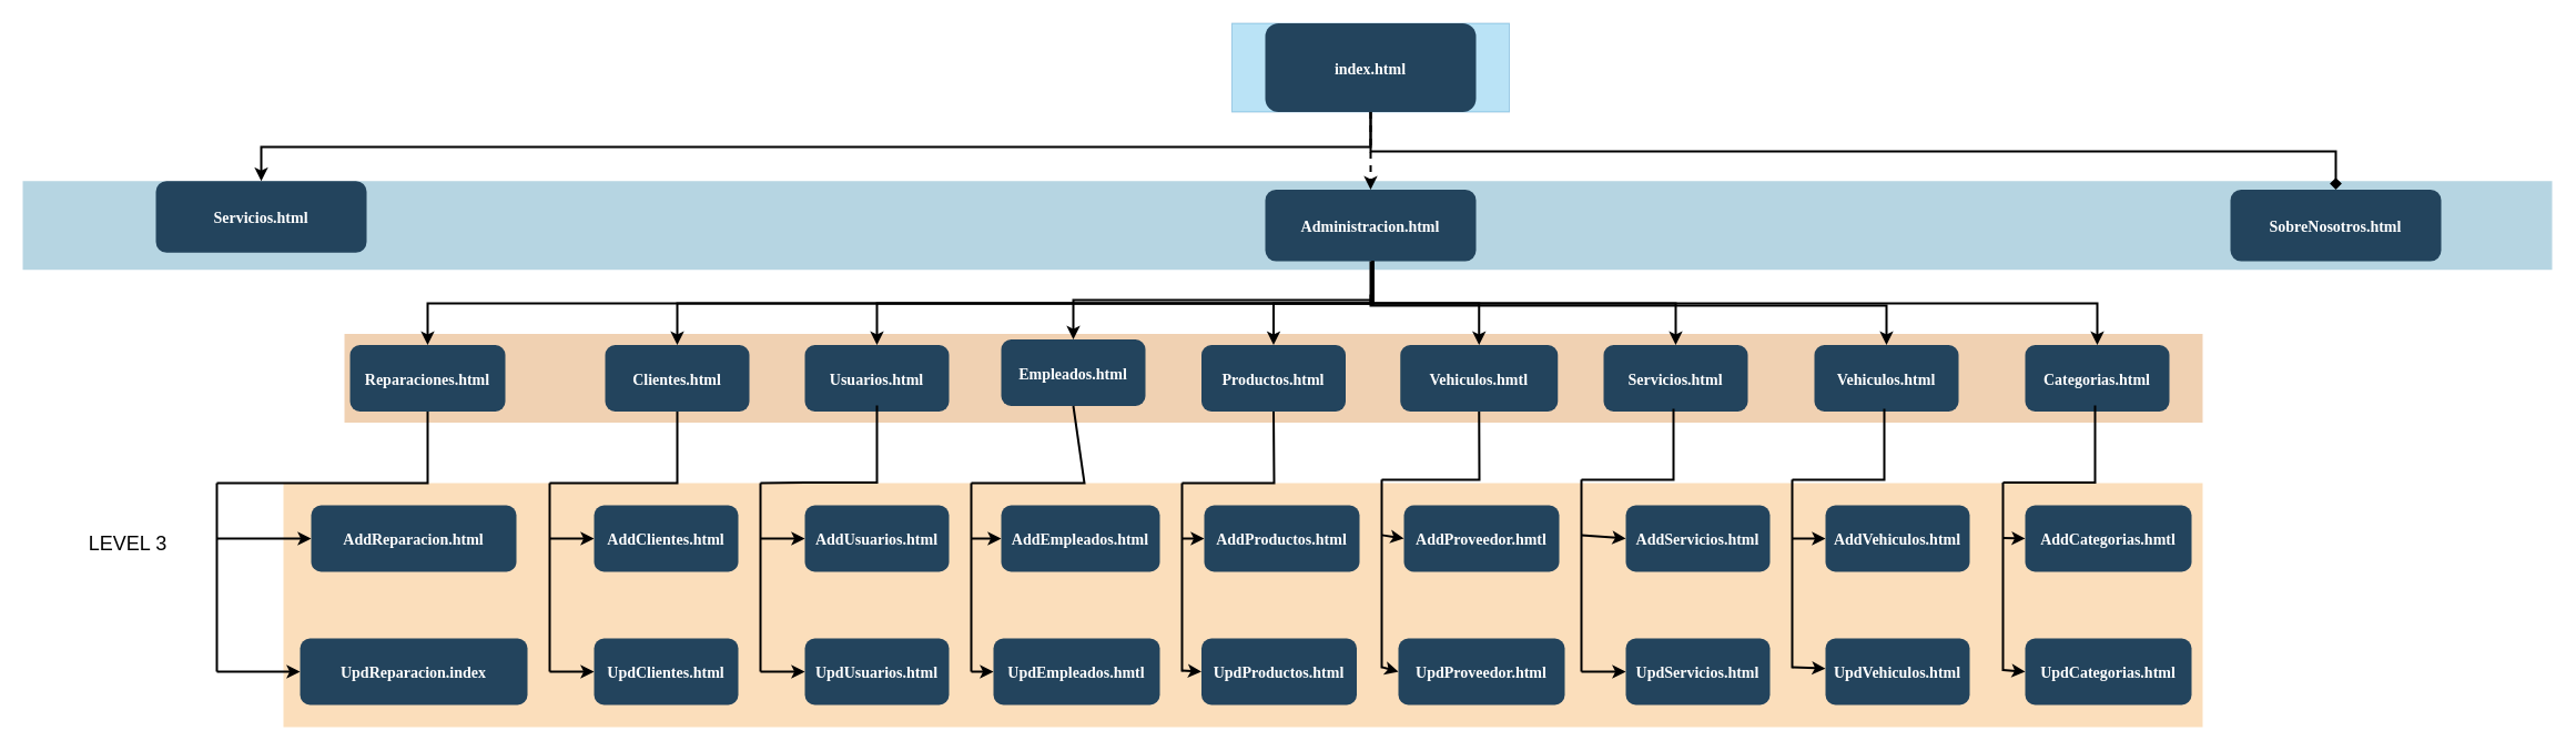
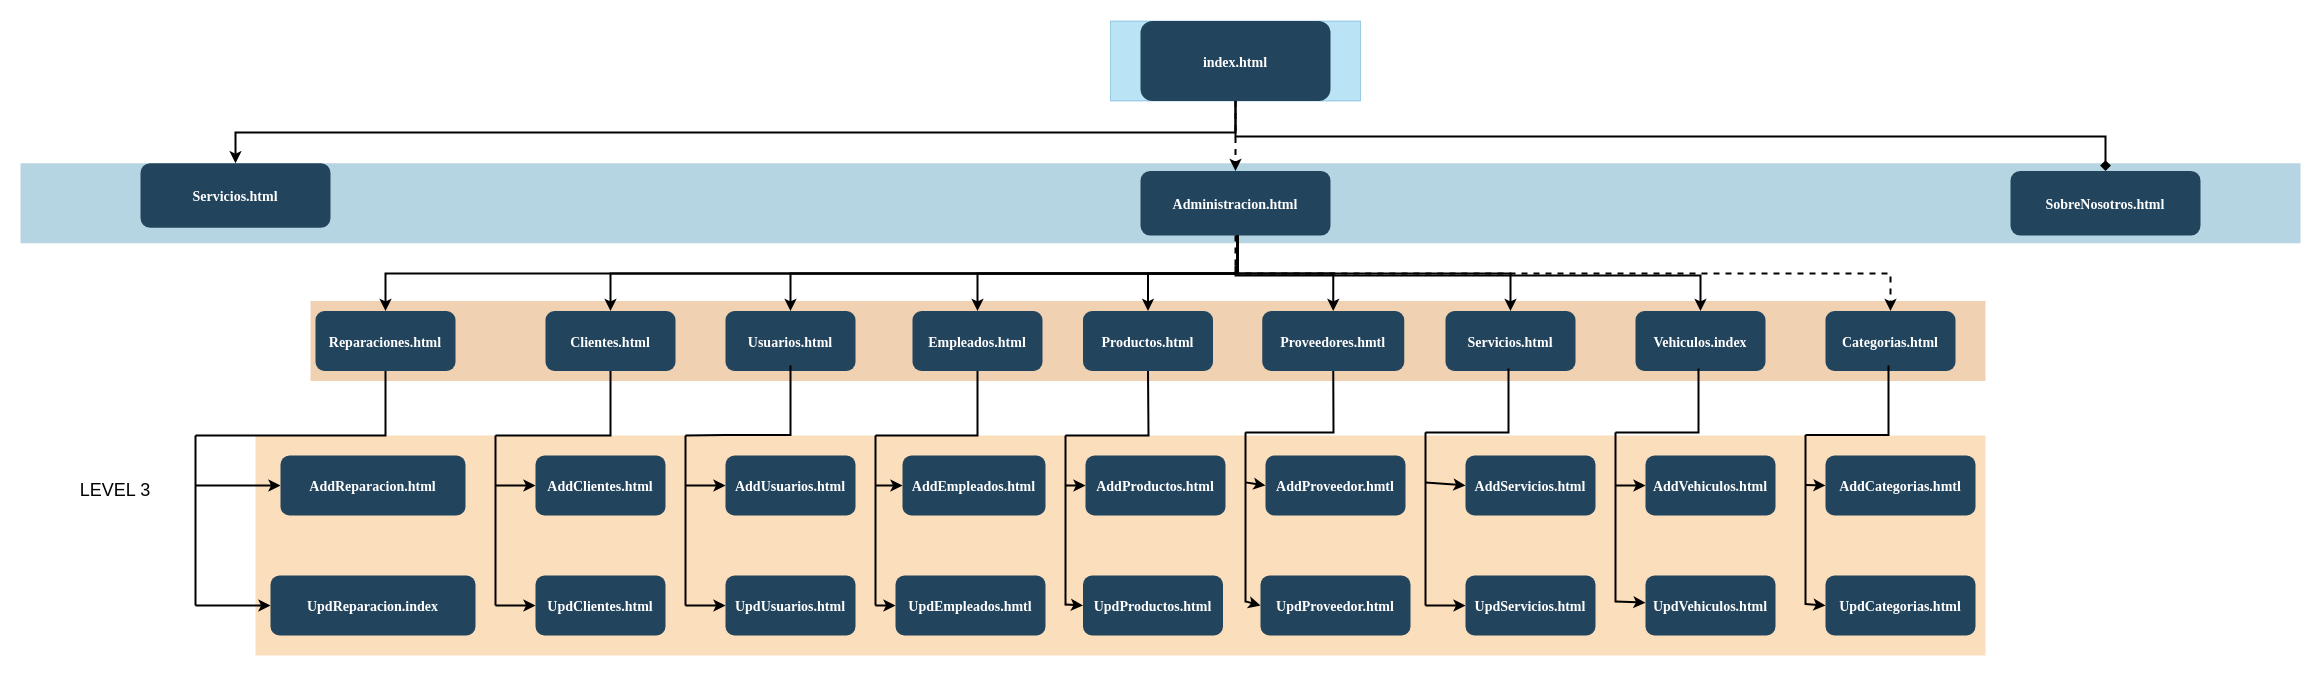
- <mxCell id="36" value="" style="edgeStyle=elbowEdgeStyle;elbow=vertical;strokeWidth=2;rounded=0;exitX=0.5;exitY=1;exitDx=0;exitDy=0;entryX=0.5;entryY=0;entryDx=0;entryDy=0;" edge="1" parent="1" source="9" target="21"><mxGeometry x="-23" y="135.5" width="100" height="100" as="geometry"><mxPoint x="1237" y="235" as="sourcePoint" /><mxPoint x="1487.5" y="455" as="targetPoint" /></mxGeometry></mxCell>
+ <mxCell id="36" value="" style="edgeStyle=elbowEdgeStyle;elbow=vertical;strokeWidth=2;rounded=0;exitX=0.5;exitY=1;exitDx=0;exitDy=0;entryX=0.5;entryY=0;entryDx=0;entryDy=0;dashed=1;" edge="1" parent="1" source="9" target="21"><mxGeometry x="-23" y="135.5" width="100" height="100" as="geometry"><mxPoint x="1237" y="235" as="sourcePoint" /><mxPoint x="1487.5" y="455" as="targetPoint" /></mxGeometry></mxCell>
- <mxCell id="11" value="Empleados.html" style="rounded=1;fillColor=#23445D;gradientColor=none;strokeColor=none;fontColor=#FFFFFF;fontStyle=1;fontFamily=Tahoma;fontSize=14" parent="1" vertex="1"><mxGeometry x="902" y="305.5" width="130" height="60" as="geometry" /></mxCell>
+ <mxCell id="11" value="Empleados.html" style="rounded=1;fillColor=#23445D;gradientColor=none;strokeColor=none;fontColor=#FFFFFF;fontStyle=1;fontFamily=Tahoma;fontSize=14" parent="1" vertex="1"><mxGeometry x="912" y="310.5" width="130" height="60" as="geometry" /></mxCell>
- <mxCell id="15" value="Vehiculos.hmtl" style="rounded=1;fillColor=#23445D;gradientColor=none;strokeColor=none;fontColor=#FFFFFF;fontStyle=1;fontFamily=Tahoma;fontSize=14" parent="1" vertex="1"><mxGeometry x="1261.75" y="310.5" width="142" height="60" as="geometry" /></mxCell>
+ <mxCell id="15" value="Proveedores.hmtl" style="rounded=1;fillColor=#23445D;gradientColor=none;strokeColor=none;fontColor=#FFFFFF;fontStyle=1;fontFamily=Tahoma;fontSize=14" parent="1" vertex="1"><mxGeometry x="1261.75" y="310.5" width="142" height="60" as="geometry" /></mxCell>
- <mxCell id="16" value="Vehiculos.html" style="rounded=1;fillColor=#23445D;gradientColor=none;strokeColor=none;fontColor=#FFFFFF;fontStyle=1;fontFamily=Tahoma;fontSize=14" parent="1" vertex="1"><mxGeometry x="1635" y="310.5" width="130" height="60" as="geometry" /></mxCell>
+ <mxCell id="16" value="Vehiculos.index" style="rounded=1;fillColor=#23445D;gradientColor=none;strokeColor=none;fontColor=#FFFFFF;fontStyle=1;fontFamily=Tahoma;fontSize=14" parent="1" vertex="1"><mxGeometry x="1635" y="310.5" width="130" height="60" as="geometry" /></mxCell>
